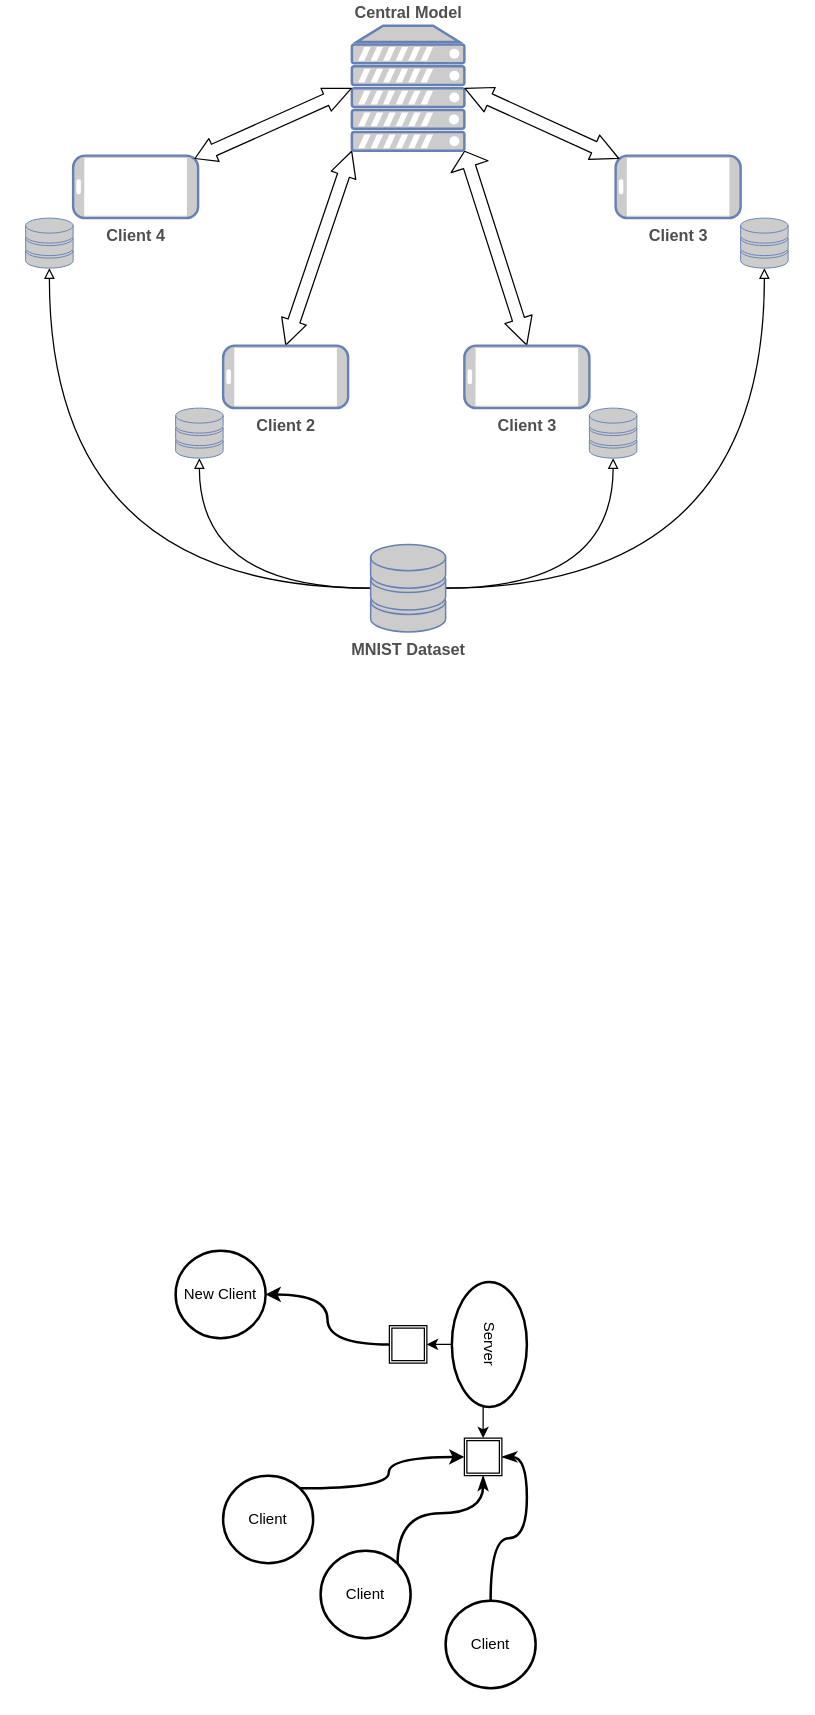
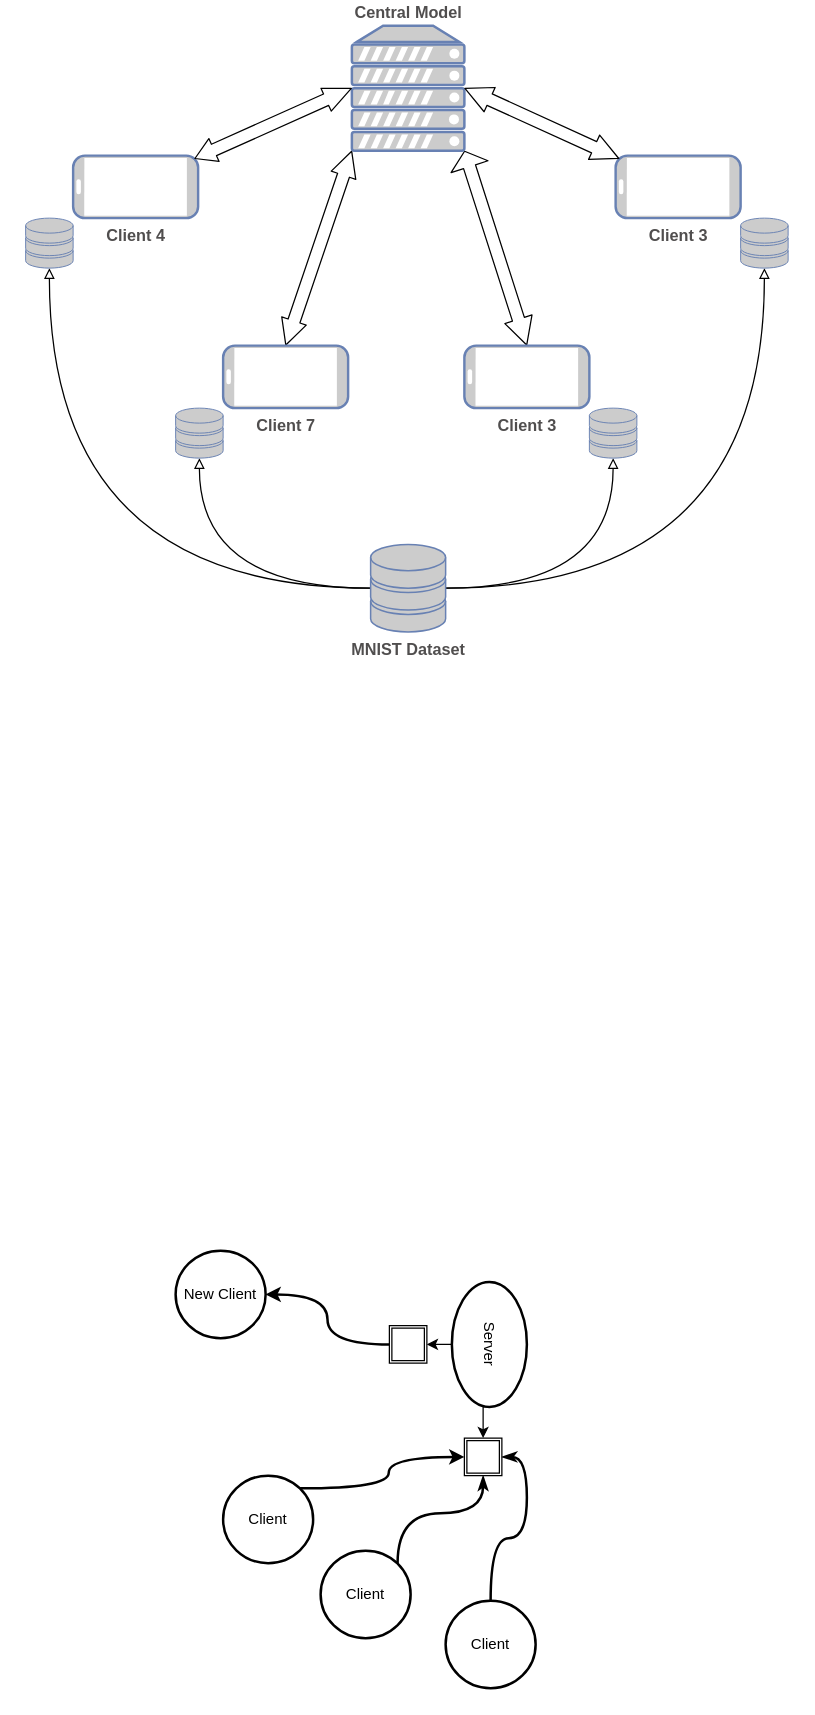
- <mxCell id="10" value="Client 2" style="fontColor=#504e4e;verticalAlign=top;verticalLabelPosition=bottom;labelPosition=center;align=center;html=1;outlineConnect=0;fillColor=#CCCCCC;strokeColor=#6881B3;gradientColor=none;gradientDirection=north;strokeWidth=2;shape=mxgraph.networks.mobile;direction=south;movable=1;resizable=1;rotatable=1;deletable=1;editable=1;connectable=1;fontSize=13;fontStyle=1" parent="9" vertex="1"><mxGeometry width="100" height="50" as="geometry" /></mxCell>
+ <mxCell id="10" value="Client 7" style="fontColor=#504e4e;verticalAlign=top;verticalLabelPosition=bottom;labelPosition=center;align=center;html=1;outlineConnect=0;fillColor=#CCCCCC;strokeColor=#6881B3;gradientColor=none;gradientDirection=north;strokeWidth=2;shape=mxgraph.networks.mobile;direction=south;movable=1;resizable=1;rotatable=1;deletable=1;editable=1;connectable=1;fontSize=13;fontStyle=1" parent="9" vertex="1"><mxGeometry width="100" height="50" as="geometry" /></mxCell>
